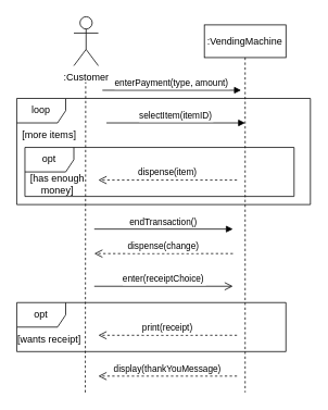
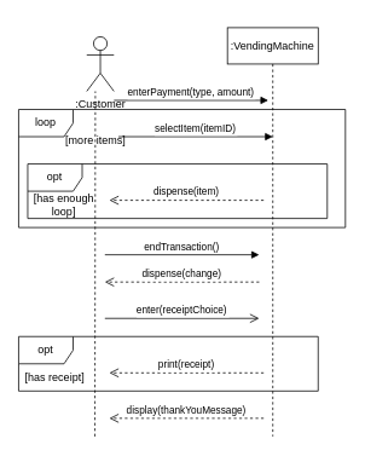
- <mxCell id="10" value=":Customer" style="shape=umlActor;verticalLabelPosition=bottom;verticalAlign=top;html=1;outlineConnect=0;" parent="1" vertex="1"><mxGeometry x="90" y="20" width="30" height="60" as="geometry" /></mxCell>
+ <mxCell id="10" value=":Customer" style="shape=umlActor;verticalLabelPosition=bottom;verticalAlign=top;html=1;outlineConnect=0;" parent="1" vertex="1"><mxGeometry x="95" y="40" width="30" height="60" as="geometry" /></mxCell>
- <mxCell id="13" value="[more items]" style="text;html=1;strokeColor=none;fillColor=none;align=center;verticalAlign=middle;whiteSpace=wrap;rounded=0;" parent="1" vertex="1"><mxGeometry x="20" y="150" width="80" height="30" as="geometry" /></mxCell>
+ <mxCell id="13" value="[more items]" style="text;html=1;strokeColor=none;fillColor=none;align=center;verticalAlign=middle;whiteSpace=wrap;rounded=0;" parent="1" vertex="1"><mxGeometry x="65" y="140" width="80" height="30" as="geometry" /></mxCell>
- <mxCell id="17" value="[has enough money]" style="text;html=1;strokeColor=none;fillColor=none;align=center;verticalAlign=middle;whiteSpace=wrap;rounded=0;" parent="1" vertex="1"><mxGeometry x="30" y="210" width="80" height="30" as="geometry" /></mxCell>
+ <mxCell id="17" value="[has enough loop]" style="text;html=1;strokeColor=none;fillColor=none;align=center;verticalAlign=middle;whiteSpace=wrap;rounded=0;" parent="1" vertex="1"><mxGeometry x="30" y="210" width="80" height="30" as="geometry" /></mxCell>
- <mxCell id="7" value="[wants receipt]" style="text;html=1;strokeColor=none;fillColor=none;align=center;verticalAlign=middle;whiteSpace=wrap;rounded=0;" parent="4" vertex="1"><mxGeometry x="-230" y="370" width="80" height="30" as="geometry" /></mxCell>
+ <mxCell id="7" value="[has receipt]" style="text;html=1;strokeColor=none;fillColor=none;align=center;verticalAlign=middle;whiteSpace=wrap;rounded=0;" parent="4" vertex="1"><mxGeometry x="-230" y="370" width="80" height="30" as="geometry" /></mxCell>
